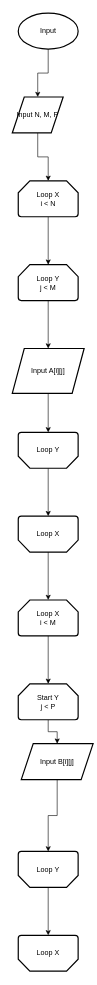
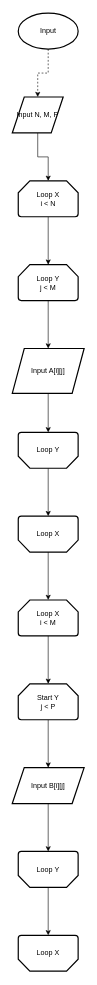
- <mxCell id="2" value="" style="edgeStyle=orthogonalEdgeStyle;rounded=0;orthogonalLoop=1;jettySize=auto;html=1;" edge="1" parent="1" source="3" target="5"><mxGeometry relative="1" as="geometry" /></mxCell>
+ <mxCell id="2" value="" style="edgeStyle=orthogonalEdgeStyle;rounded=0;orthogonalLoop=1;jettySize=auto;html=1;dashed=1;" edge="1" parent="1" source="3" target="5"><mxGeometry relative="1" as="geometry" /></mxCell>
- <mxCell id="21" value="Input B[i][j]" style="shape=parallelogram;perimeter=parallelogramPerimeter;whiteSpace=wrap;html=1;fixedSize=1;strokeWidth=2;" vertex="1" parent="1"><mxGeometry x="35" y="1240" width="120" height="60" as="geometry" /></mxCell>
+ <mxCell id="21" value="Input B[i][j]" style="shape=parallelogram;perimeter=parallelogramPerimeter;whiteSpace=wrap;html=1;fixedSize=1;strokeWidth=2;" vertex="1" parent="1"><mxGeometry x="20" y="1280" width="120" height="60" as="geometry" /></mxCell>
